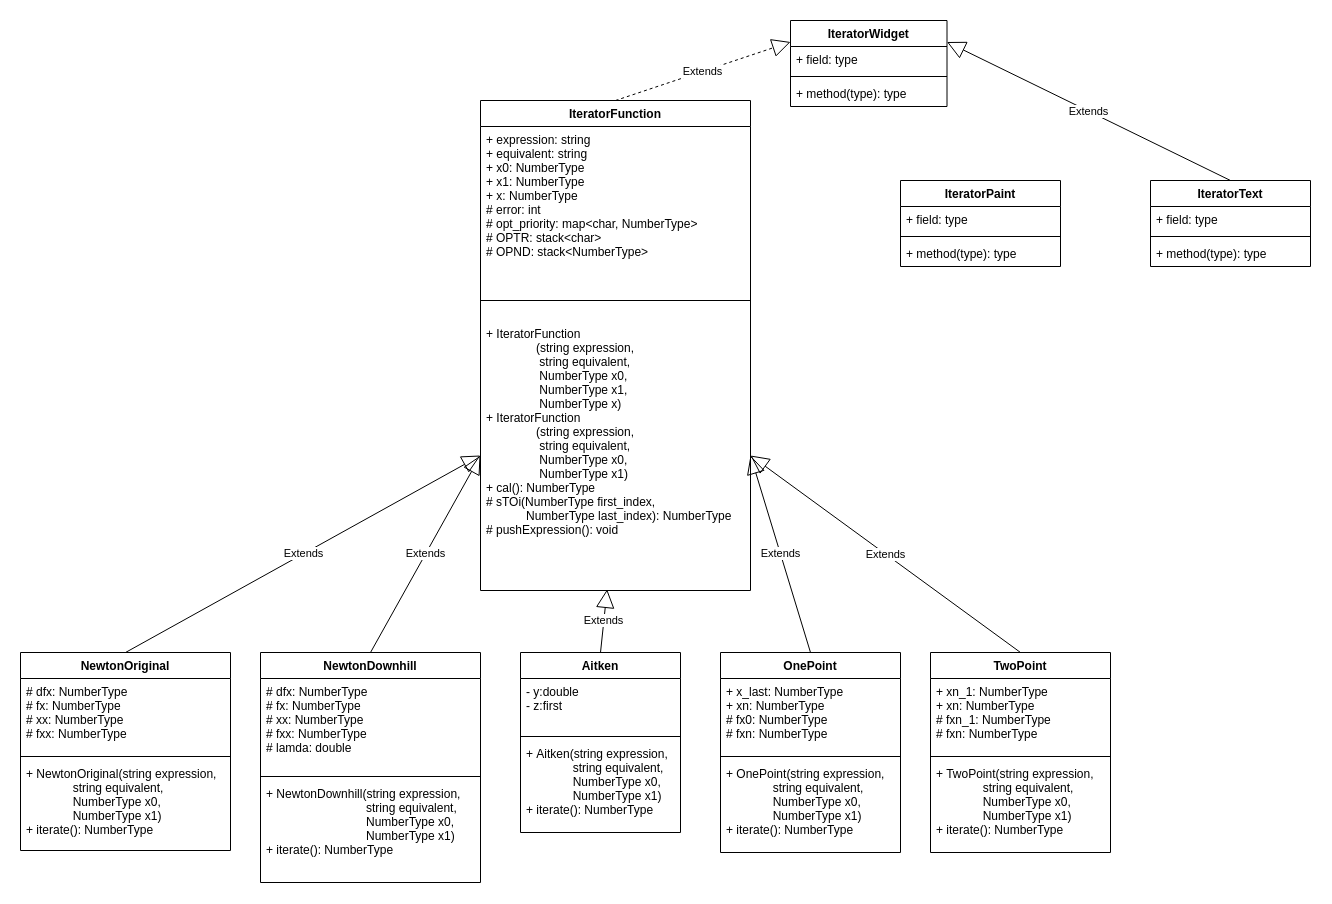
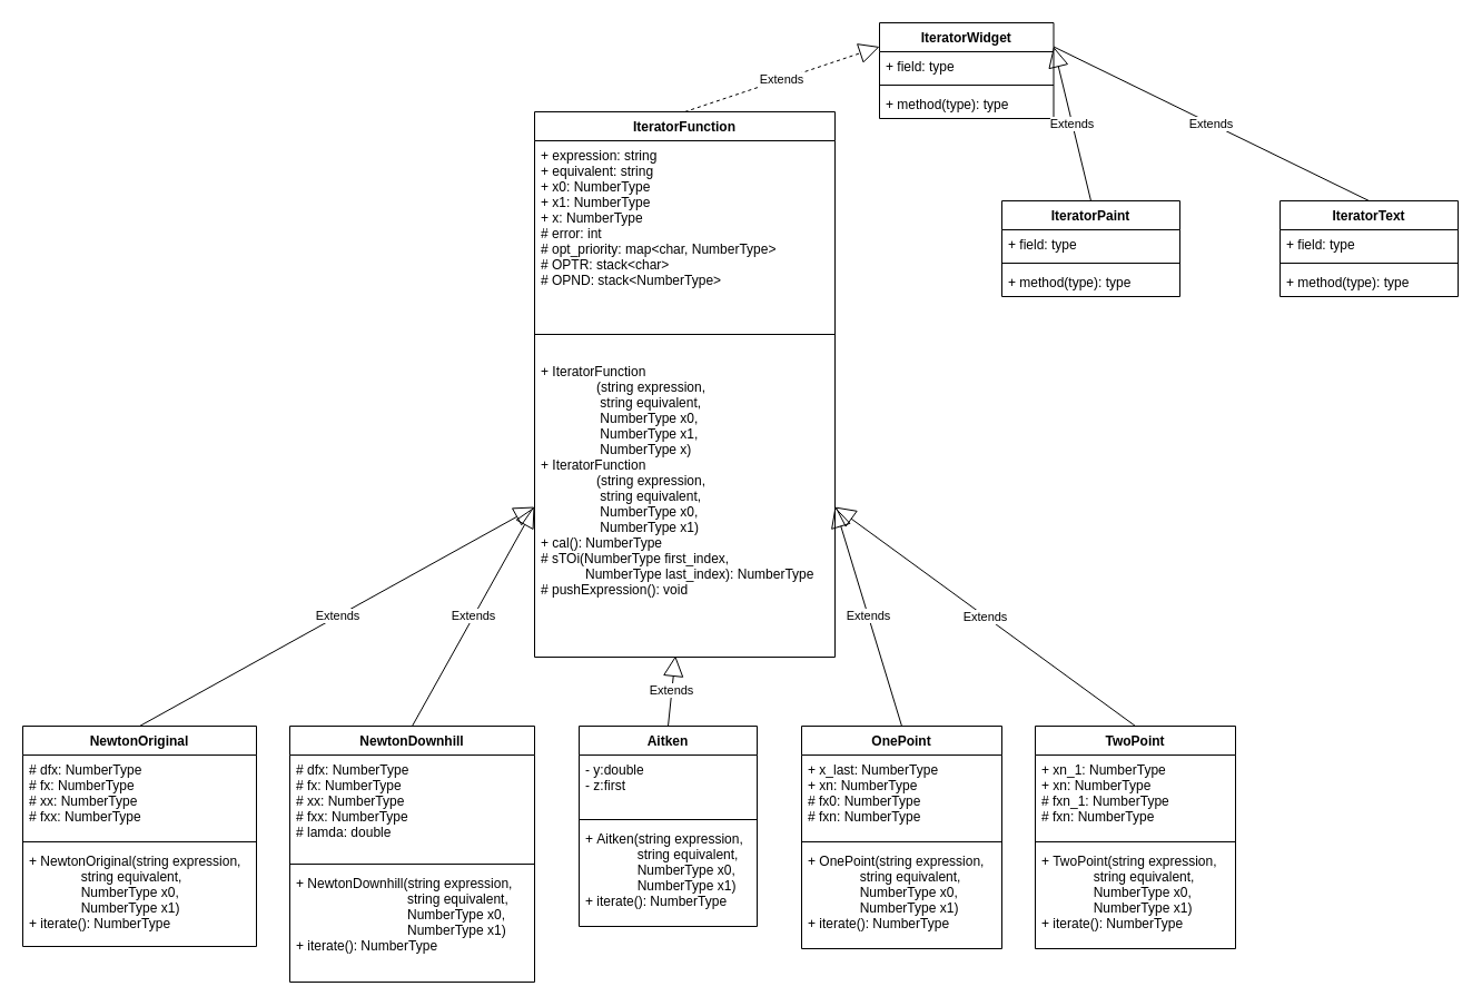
- <mxCell id="45" value="Extends" style="endArrow=block;endSize=16;endFill=0;html=1;exitX=0.5;exitY=0;exitDx=0;exitDy=0;entryX=1;entryY=0.25;entryDx=0;entryDy=0;" edge="1" parent="1" source="40" target="31"><mxGeometry width="160" relative="1" as="geometry"><mxPoint x="1077" y="330" as="sourcePoint" /><mxPoint x="1237" y="330" as="targetPoint" /></mxGeometry></mxCell>
+ <mxCell id="45" value="Extends" style="endArrow=none;endSize=16;endFill=0;html=1;exitX=0.5;exitY=0;exitDx=0;exitDy=0;entryX=1;entryY=0.25;entryDx=0;entryDy=0;" edge="1" parent="1" source="40" target="31"><mxGeometry width="160" relative="1" as="geometry"><mxPoint x="1077" y="330" as="sourcePoint" /><mxPoint x="1237" y="330" as="targetPoint" /></mxGeometry></mxCell>
+ <mxCell id="44" value="Extends" style="endArrow=block;endSize=16;endFill=0;html=1;exitX=0.5;exitY=0;exitDx=0;exitDy=0;entryX=1;entryY=0.25;entryDx=0;entryDy=0;" edge="1" parent="1" source="36" target="31"><mxGeometry width="160" relative="1" as="geometry"><mxPoint x="990" y="440" as="sourcePoint" /><mxPoint x="1150" y="440" as="targetPoint" /></mxGeometry></mxCell>
